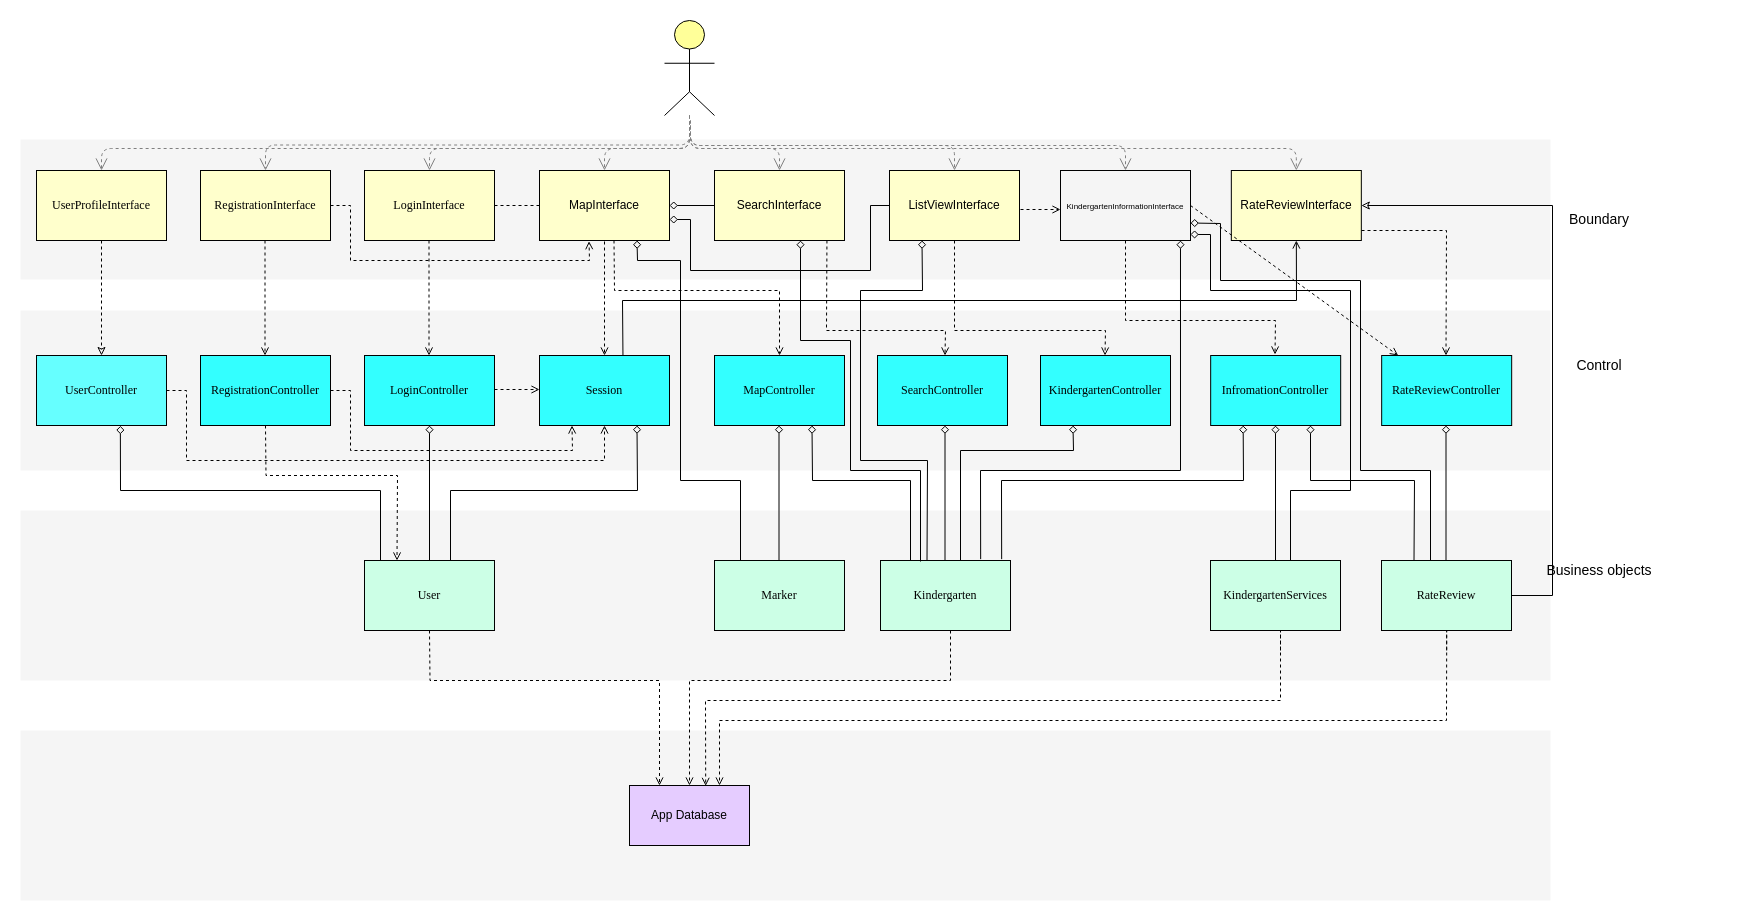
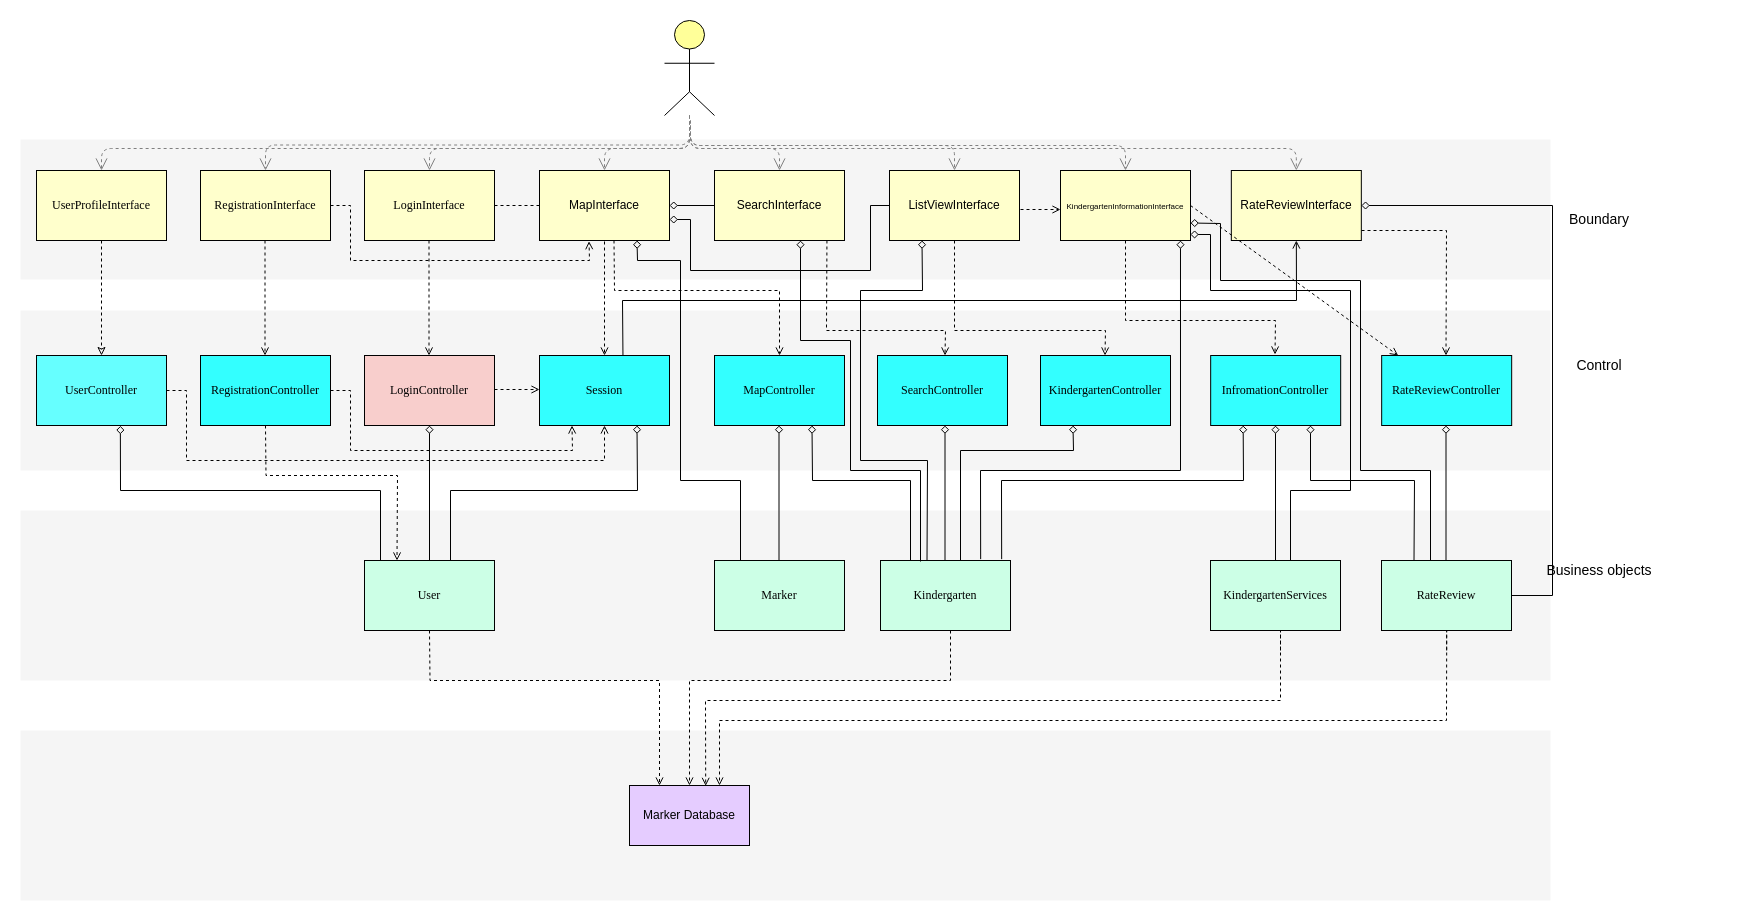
- <mxCell id="14" value="&lt;font style=&quot;font-size: 8px&quot;&gt;KindergartenInformationInterface&lt;/font&gt;" style="rounded=0;whiteSpace=wrap;html=1;fillColor=#f5f5f5;strokeColor=#000000;" parent="1" vertex="1"><mxGeometry x="1060" y="170" width="130" height="70" as="geometry" /></mxCell>
+ <mxCell id="14" value="&lt;font style=&quot;font-size: 8px&quot;&gt;KindergartenInformationInterface&lt;/font&gt;" style="rounded=0;whiteSpace=wrap;html=1;fillColor=#FFFFCC;strokeColor=#000000;" parent="1" vertex="1"><mxGeometry x="1060" y="170" width="130" height="70" as="geometry" /></mxCell>
- <mxCell id="75" value="" style="endArrow=classic;html=1;fontFamily=Times New Roman;exitX=1;exitY=0.5;exitDx=0;exitDy=0;endFill=0;entryX=1;entryY=0.5;entryDx=0;entryDy=0;rounded=0;" parent="1" source="57" target="15" edge="1"><mxGeometry width="50" height="50" relative="1" as="geometry"><mxPoint x="1552" y="560" as="sourcePoint" /><mxPoint x="1552" y="425" as="targetPoint" /><Array as="points"><mxPoint x="1552" y="595" /><mxPoint x="1552" y="205" /></Array></mxGeometry></mxCell>
+ <mxCell id="75" value="" style="endArrow=diamond;html=1;fontFamily=Times New Roman;exitX=1;exitY=0.5;exitDx=0;exitDy=0;endFill=0;entryX=1;entryY=0.5;entryDx=0;entryDy=0;rounded=0;" parent="1" source="57" target="15" edge="1"><mxGeometry width="50" height="50" relative="1" as="geometry"><mxPoint x="1552" y="560" as="sourcePoint" /><mxPoint x="1552" y="425" as="targetPoint" /><Array as="points"><mxPoint x="1552" y="595" /><mxPoint x="1552" y="205" /></Array></mxGeometry></mxCell>
- <mxCell id="33" value="LoginController" style="rounded=0;whiteSpace=wrap;html=1;fillColor=#33FFFF;strokeColor=#000000;fontFamily=Times New Roman;" parent="1" vertex="1"><mxGeometry x="364" y="355" width="130" height="70" as="geometry" /></mxCell>
+ <mxCell id="33" value="LoginController" style="rounded=0;whiteSpace=wrap;html=1;fillColor=#f8cecc;strokeColor=#000000;fontFamily=Times New Roman;" parent="1" vertex="1"><mxGeometry x="364" y="355" width="130" height="70" as="geometry" /></mxCell>
- <mxCell id="78" value="App Database" style="rounded=0;whiteSpace=wrap;html=1;fillColor=#E5CCFF;" vertex="1" parent="1"><mxGeometry x="629" y="785" width="120" height="60" as="geometry" /></mxCell>
+ <mxCell id="78" value="Marker Database" style="rounded=0;whiteSpace=wrap;html=1;fillColor=#E5CCFF;" vertex="1" parent="1"><mxGeometry x="629" y="785" width="120" height="60" as="geometry" /></mxCell>
